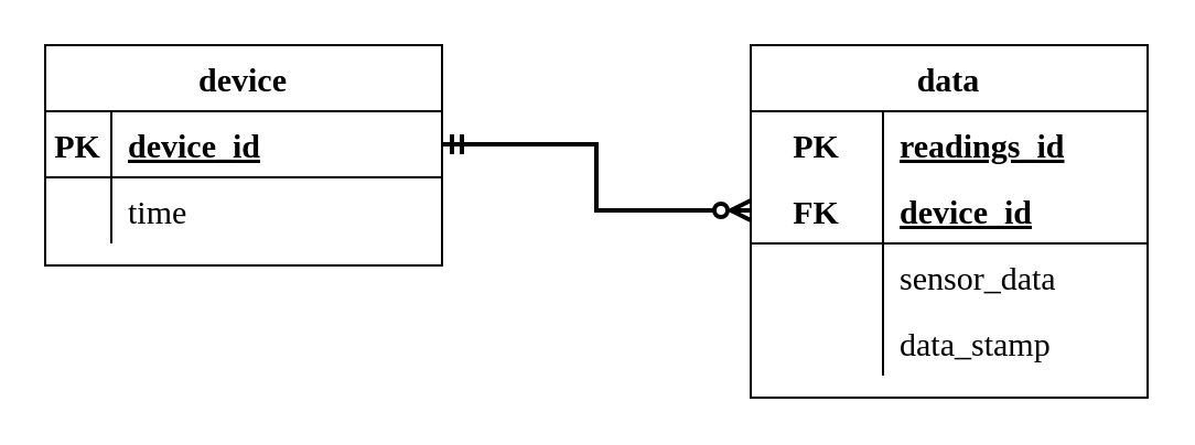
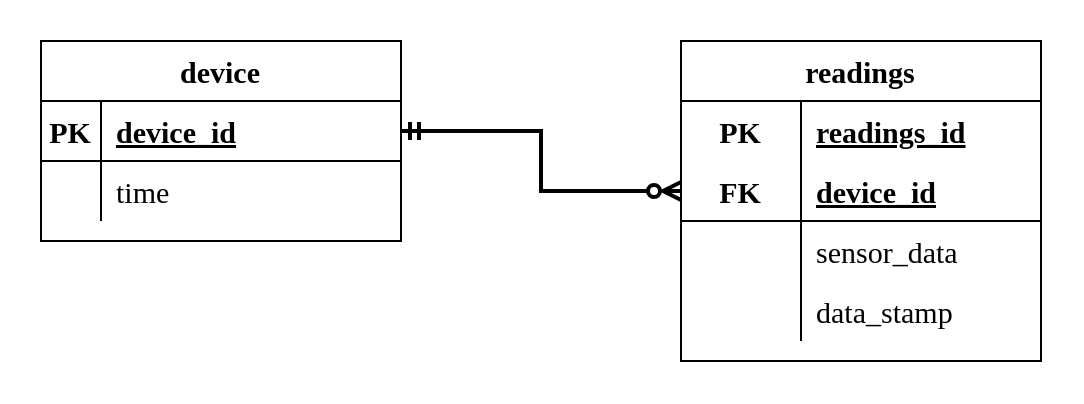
- <mxCell id="9" value="data" style="shape=table;startSize=30;container=1;collapsible=1;childLayout=tableLayout;fixedRows=1;rowLines=0;fontStyle=1;align=center;resizeLast=1;fontFamily=Poppins;fontSize=15;" parent="1" vertex="1"><mxGeometry x="340" y="20" width="180" height="160" as="geometry" /></mxCell>
+ <mxCell id="9" value="readings" style="shape=table;startSize=30;container=1;collapsible=1;childLayout=tableLayout;fixedRows=1;rowLines=0;fontStyle=1;align=center;resizeLast=1;fontFamily=Poppins;fontSize=15;" parent="1" vertex="1"><mxGeometry x="340" y="20" width="180" height="160" as="geometry" /></mxCell>
